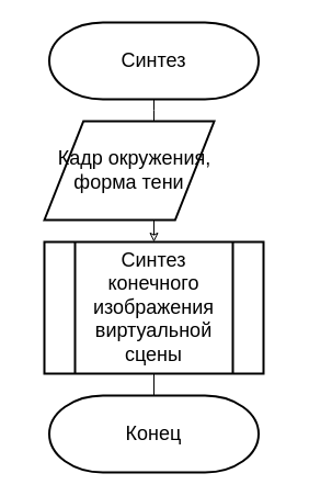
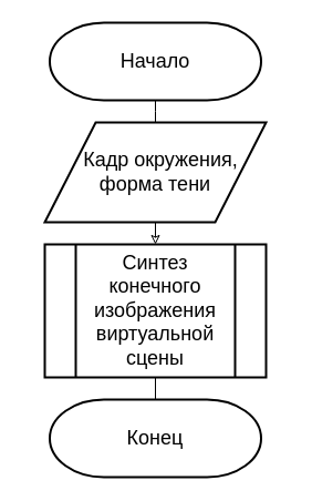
- <mxCell id="6" value="Синтез" style="strokeWidth=2;html=1;shape=stencil(xVVNb4MwDP01HJmAaFV7nFh37GWTdnapC1FDgpysH/9+gYBaSukgl0kc8DO85+fYSsBSXUCFQRJJKDFg70GSfCGVXIJRZAObKRy8iFx4cuFq6ULQFWbGYUcgDluBLqMNqQOe+M60DFwWSNzUWbYOojf7Tf2wNFNSWhKupO5lbvKWDLi0/0ZnRxa9vDqZSxu7qLIKJRqkHno1t3FAkHx4K8XTlD49lPqOOt2/lL7nK8V+Smuf7sX3YvHEDm48jD2QW64mHpiXXMc+351XMwdyk92NyLHUImMLyNItZIec1I/cPSyygnq5B4kuXaojXqtnd/P9zH/HILi8YVgs5zMAZfaFWobuH7r0azqHcOY6JGWgbkOPXwDlGFqecC8g76X0CbG6gduzf1zuwsPxXc+mUfyjZZ8zzoTS+GQTLD6YswYdGU6W7hXhk6ndcyHc7TS2EAOCBnV3ZQP8Ag==);whiteSpace=wrap;fontSize=18;" vertex="1" parent="1"><mxGeometry x="20" y="20" width="240" height="70" as="geometry" /></mxCell>
+ <mxCell id="6" value="Начало" style="strokeWidth=2;html=1;shape=stencil(xVVNb4MwDP01HJmAaFV7nFh37GWTdnapC1FDgpysH/9+gYBaSukgl0kc8DO85+fYSsBSXUCFQRJJKDFg70GSfCGVXIJRZAObKRy8iFx4cuFq6ULQFWbGYUcgDluBLqMNqQOe+M60DFwWSNzUWbYOojf7Tf2wNFNSWhKupO5lbvKWDLi0/0ZnRxa9vDqZSxu7qLIKJRqkHno1t3FAkHx4K8XTlD49lPqOOt2/lL7nK8V+Smuf7sX3YvHEDm48jD2QW64mHpiXXMc+351XMwdyk92NyLHUImMLyNItZIec1I/cPSyygnq5B4kuXaojXqtnd/P9zH/HILi8YVgs5zMAZfaFWobuH7r0azqHcOY6JGWgbkOPXwDlGFqecC8g76X0CbG6gduzf1zuwsPxXc+mUfyjZZ8zzoTS+GQTLD6YswYdGU6W7hXhk6ndcyHc7TS2EAOCBnV3ZQP8Ag==);whiteSpace=wrap;fontSize=18;" vertex="1" parent="1"><mxGeometry x="20" y="20" width="240" height="70" as="geometry" /></mxCell>
- <mxCell id="8" value="&amp;nbsp; Кадр окружения, форма тени" style="shape=parallelogram;html=1;strokeWidth=2;perimeter=parallelogramPerimeter;whiteSpace=wrap;rounded=0;arcSize=12;size=0.23;fontSize=18;" vertex="1" parent="1"><mxGeometry x="40" y="110" width="155" height="90" as="geometry" /></mxCell>
+ <mxCell id="8" value="&amp;nbsp; Кадр окружения, форма тени" style="shape=parallelogram;html=1;strokeWidth=2;perimeter=parallelogramPerimeter;whiteSpace=wrap;rounded=0;arcSize=12;size=0.23;fontSize=18;" vertex="1" parent="1"><mxGeometry x="40" y="110" width="200" height="90" as="geometry" /></mxCell>
